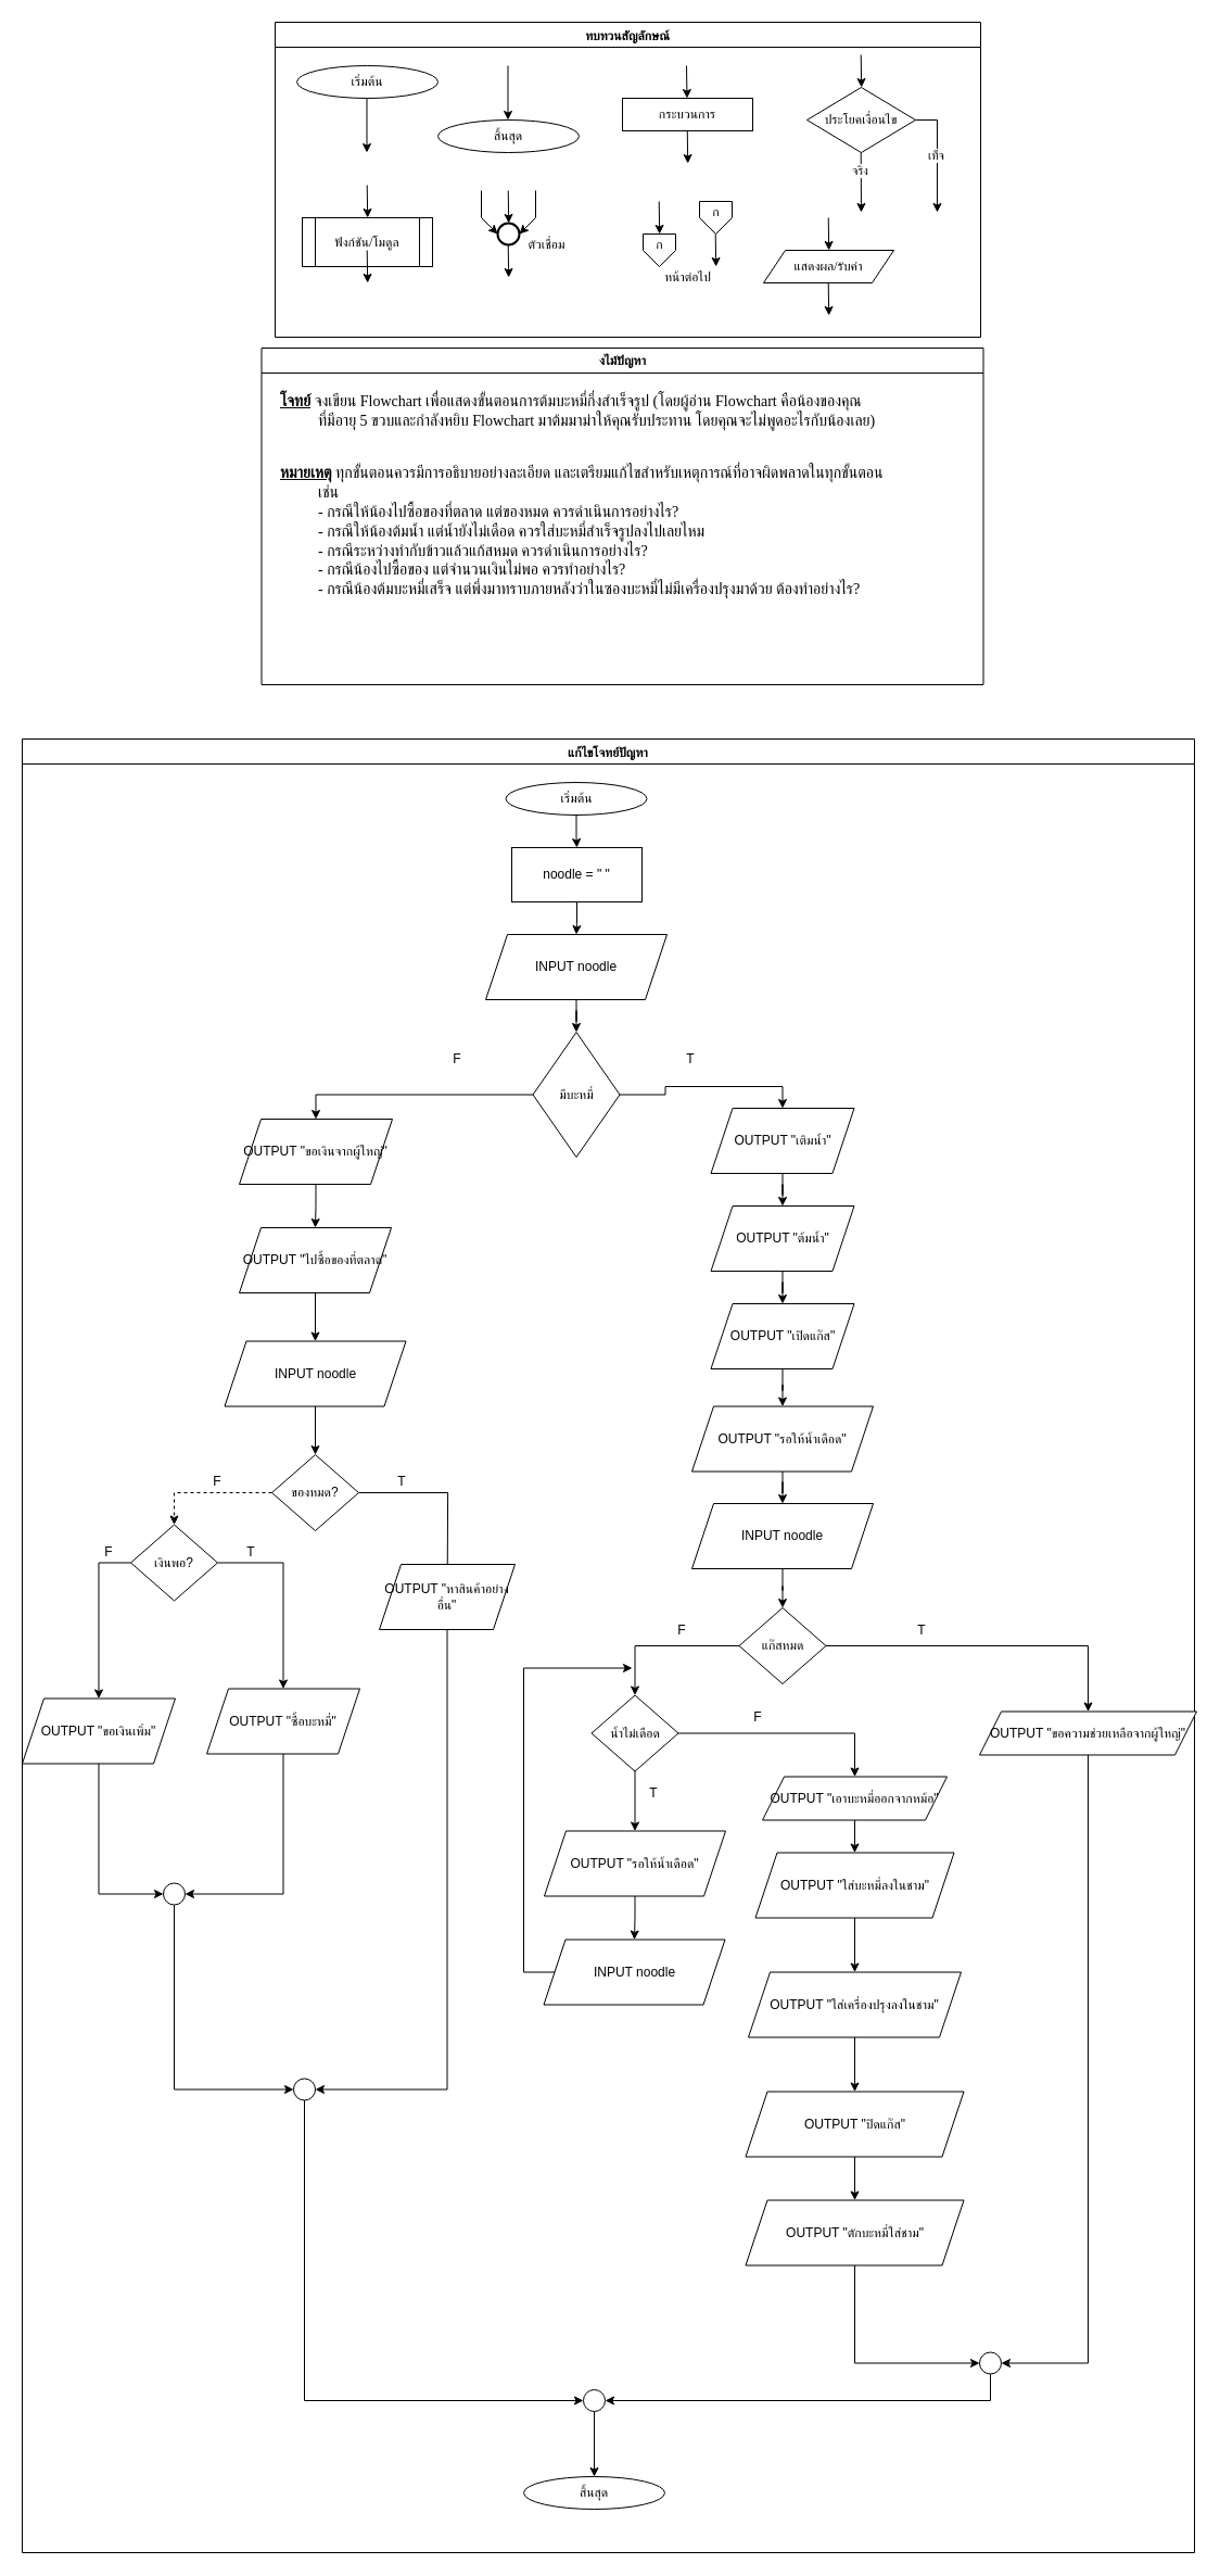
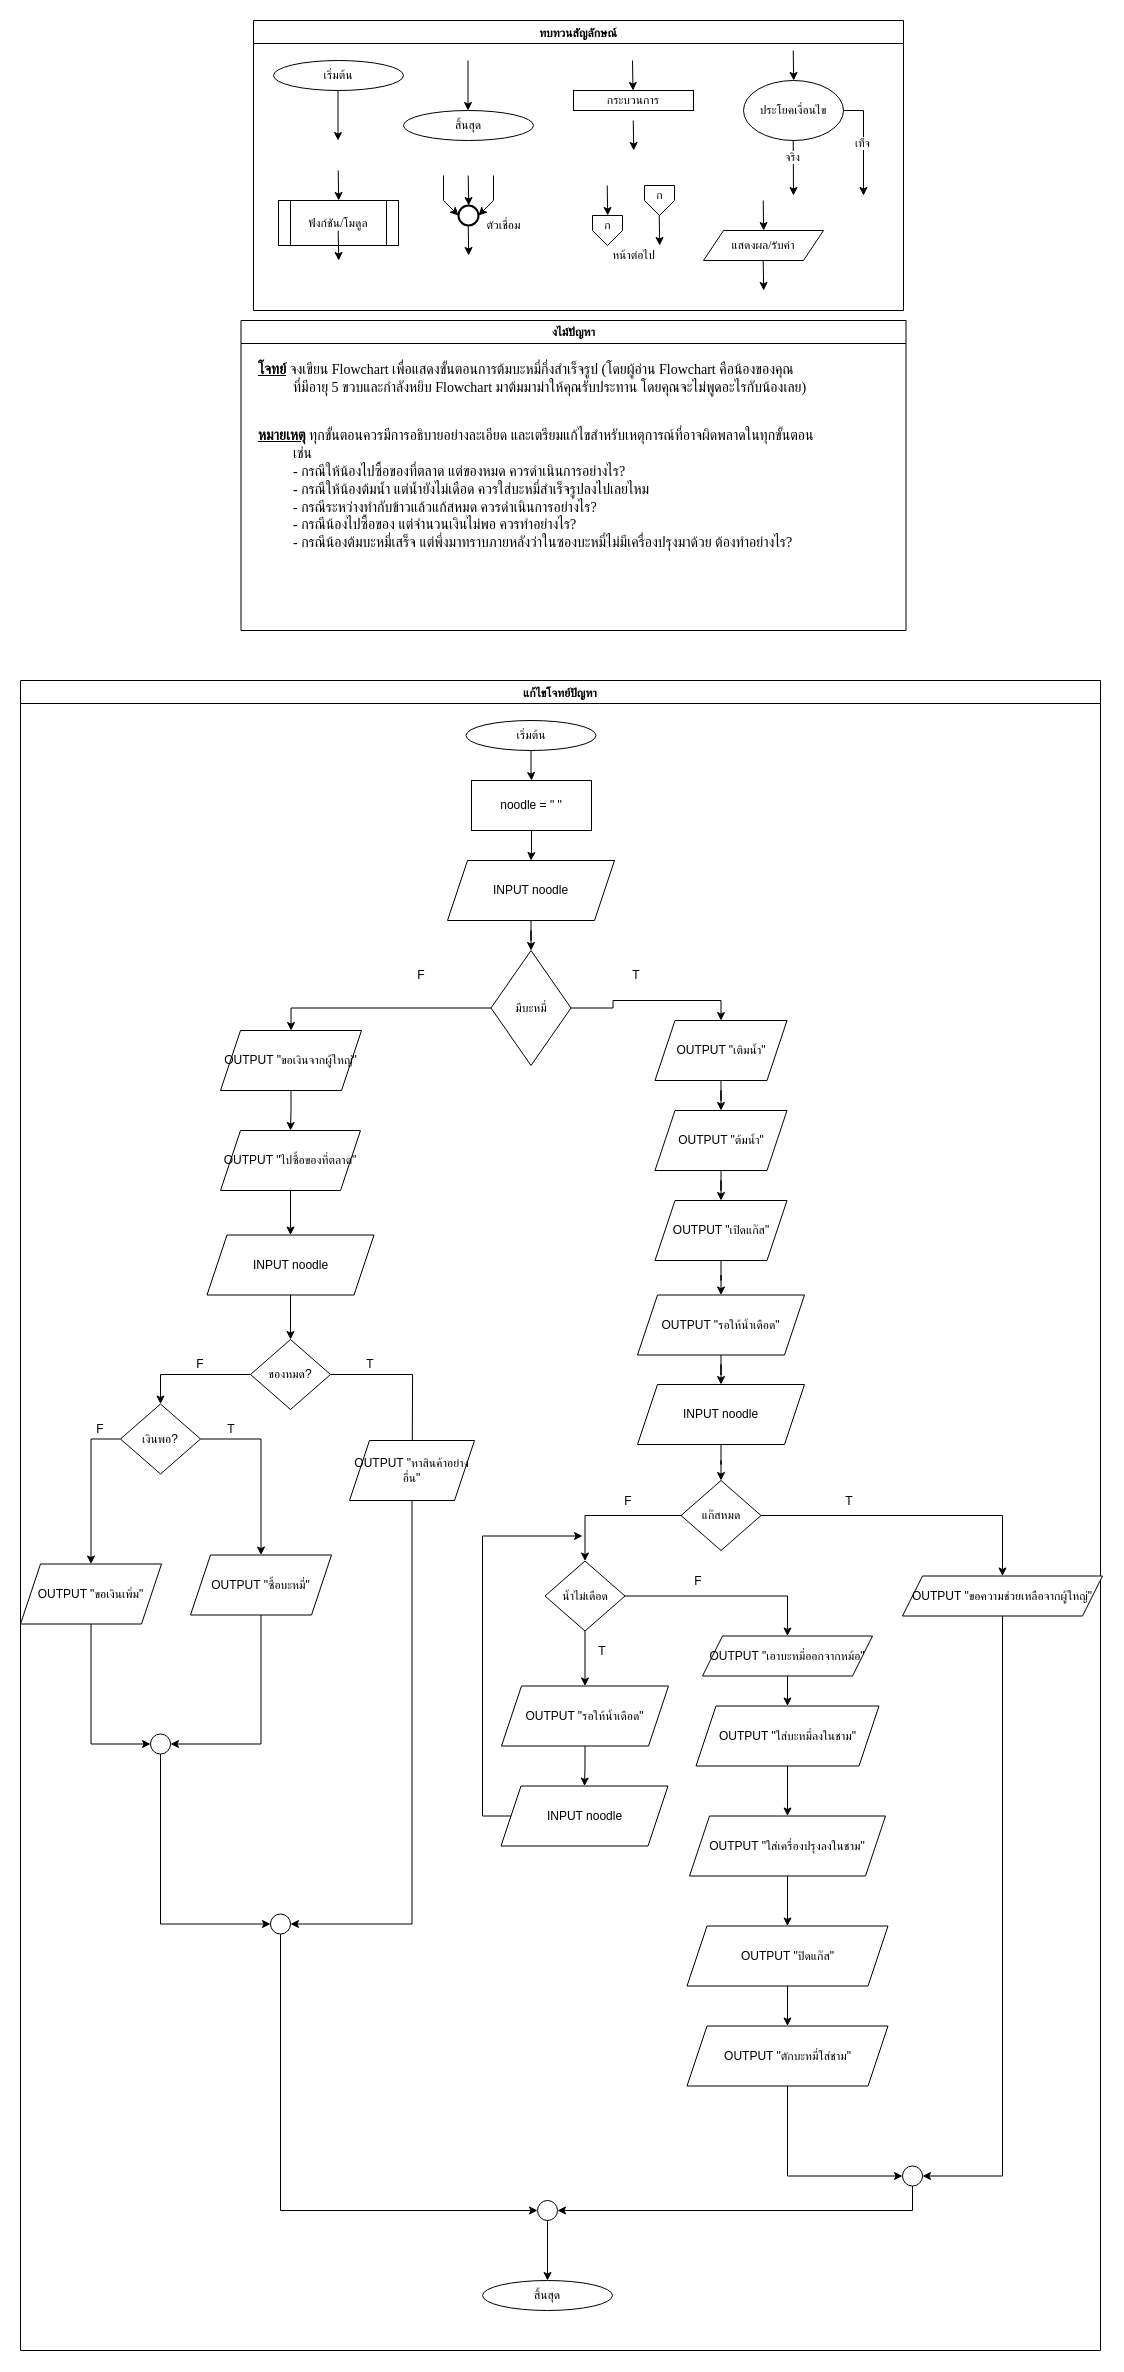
- <mxCell id="7" value="กระบวนการ" style="rounded=0;whiteSpace=wrap;html=1;fontFamily=Sarabun;fontSource=https%3A%2F%2Ffonts.googleapis.com%2Fcss%3Ffamily%3DSarabun;" parent="2" vertex="1"><mxGeometry x="320" y="70" width="120" height="30" as="geometry" /></mxCell>
+ <mxCell id="7" value="กระบวนการ" style="rounded=0;whiteSpace=wrap;html=1;fontFamily=Sarabun;fontSource=https%3A%2F%2Ffonts.googleapis.com%2Fcss%3Ffamily%3DSarabun;" parent="2" vertex="1"><mxGeometry x="320" y="70" width="120" height="20" as="geometry" /></mxCell>
- <mxCell id="10" value="ประโยคเงื่อนไข" style="rhombus;whiteSpace=wrap;html=1;fontFamily=Sarabun;fontSource=https%3A%2F%2Ffonts.googleapis.com%2Fcss%3Ffamily%3DSarabun;" parent="2" vertex="1"><mxGeometry x="490" y="60" width="100" height="60" as="geometry" /></mxCell>
+ <mxCell id="10" value="ประโยคเงื่อนไข" style="ellipse;whiteSpace=wrap;html=1;fontFamily=Sarabun;fontSource=https%3A%2F%2Ffonts.googleapis.com%2Fcss%3Ffamily%3DSarabun;" parent="2" vertex="1"><mxGeometry x="490" y="60" width="100" height="60" as="geometry" /></mxCell>
- <mxCell id="43" style="edgeStyle=orthogonalEdgeStyle;rounded=0;orthogonalLoop=1;jettySize=auto;html=1;entryX=0.5;entryY=0;entryDx=0;entryDy=0;dashed=1;" edge="1" parent="35" source="44" target="47"><mxGeometry relative="1" as="geometry" /></mxCell>
+ <mxCell id="43" style="edgeStyle=orthogonalEdgeStyle;rounded=0;orthogonalLoop=1;jettySize=auto;html=1;entryX=0.5;entryY=0;entryDx=0;entryDy=0;" edge="1" parent="35" source="44" target="47"><mxGeometry relative="1" as="geometry" /></mxCell>
